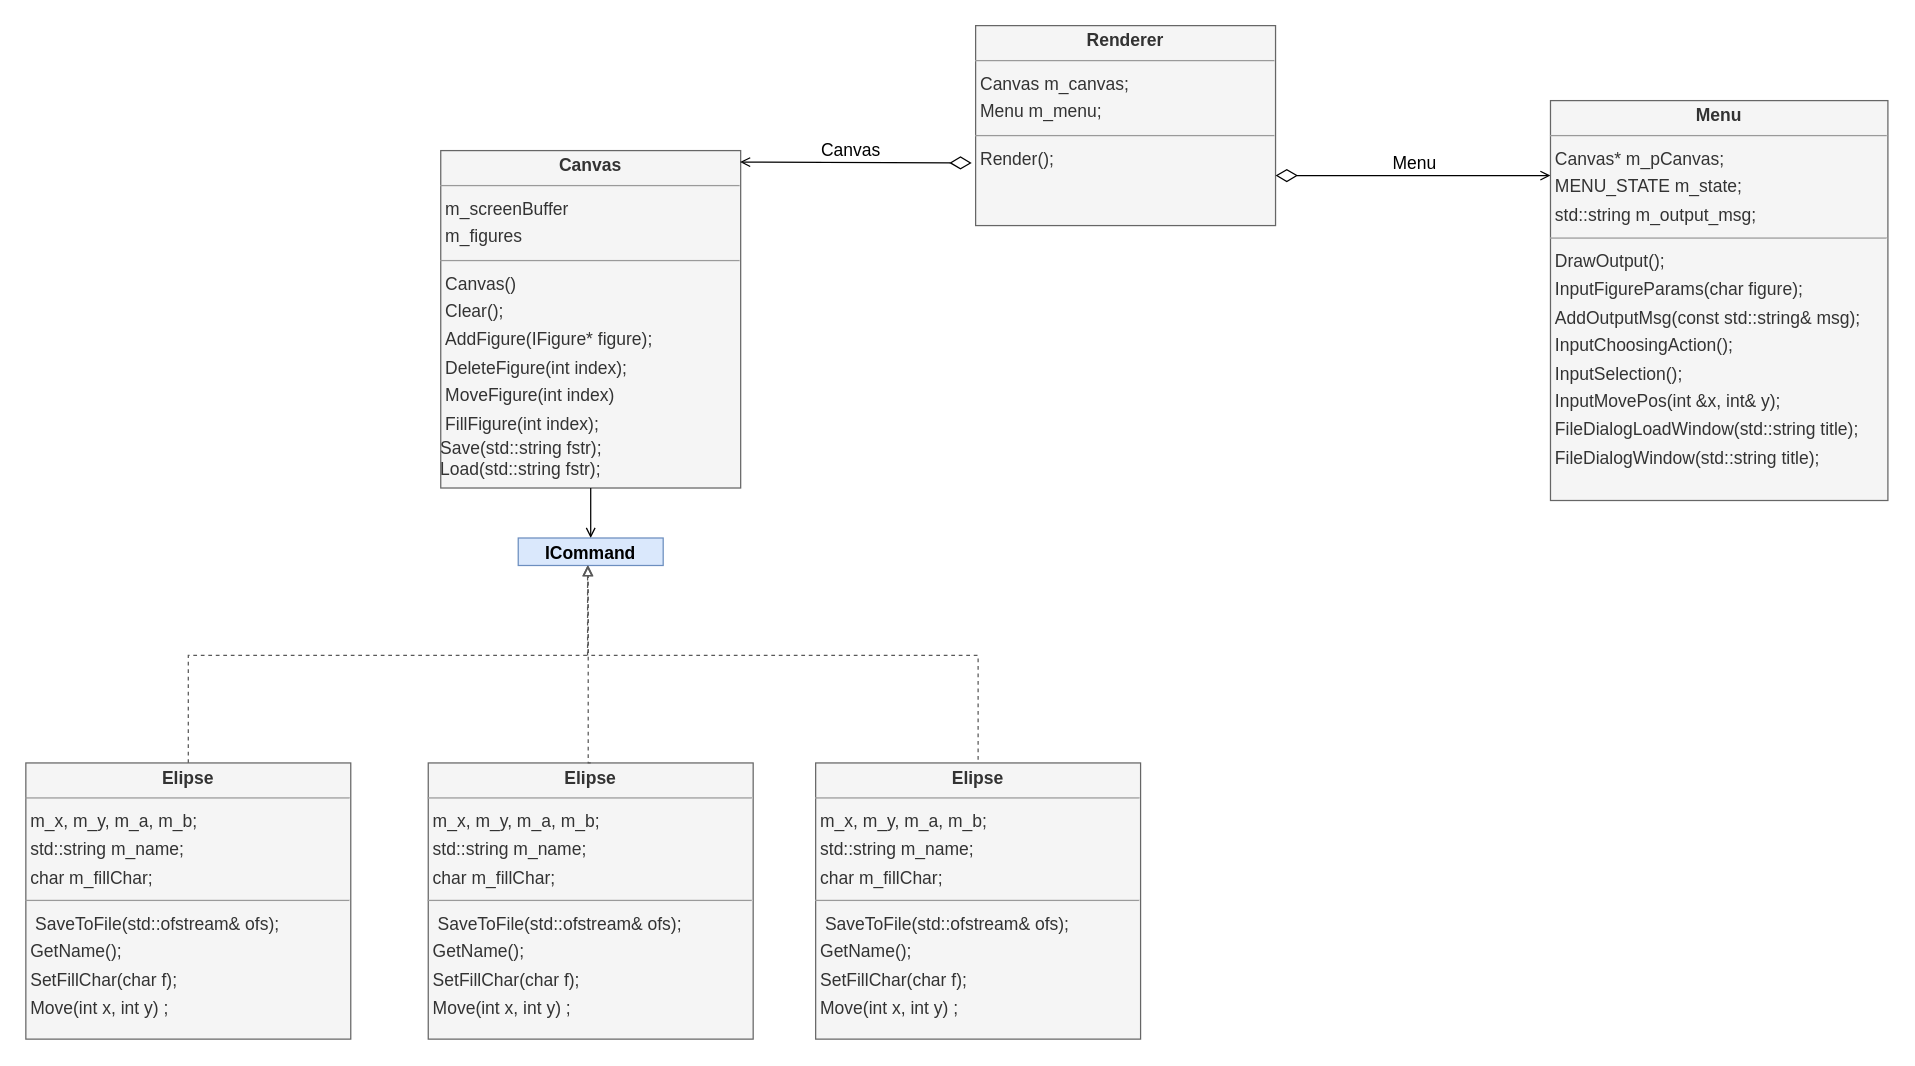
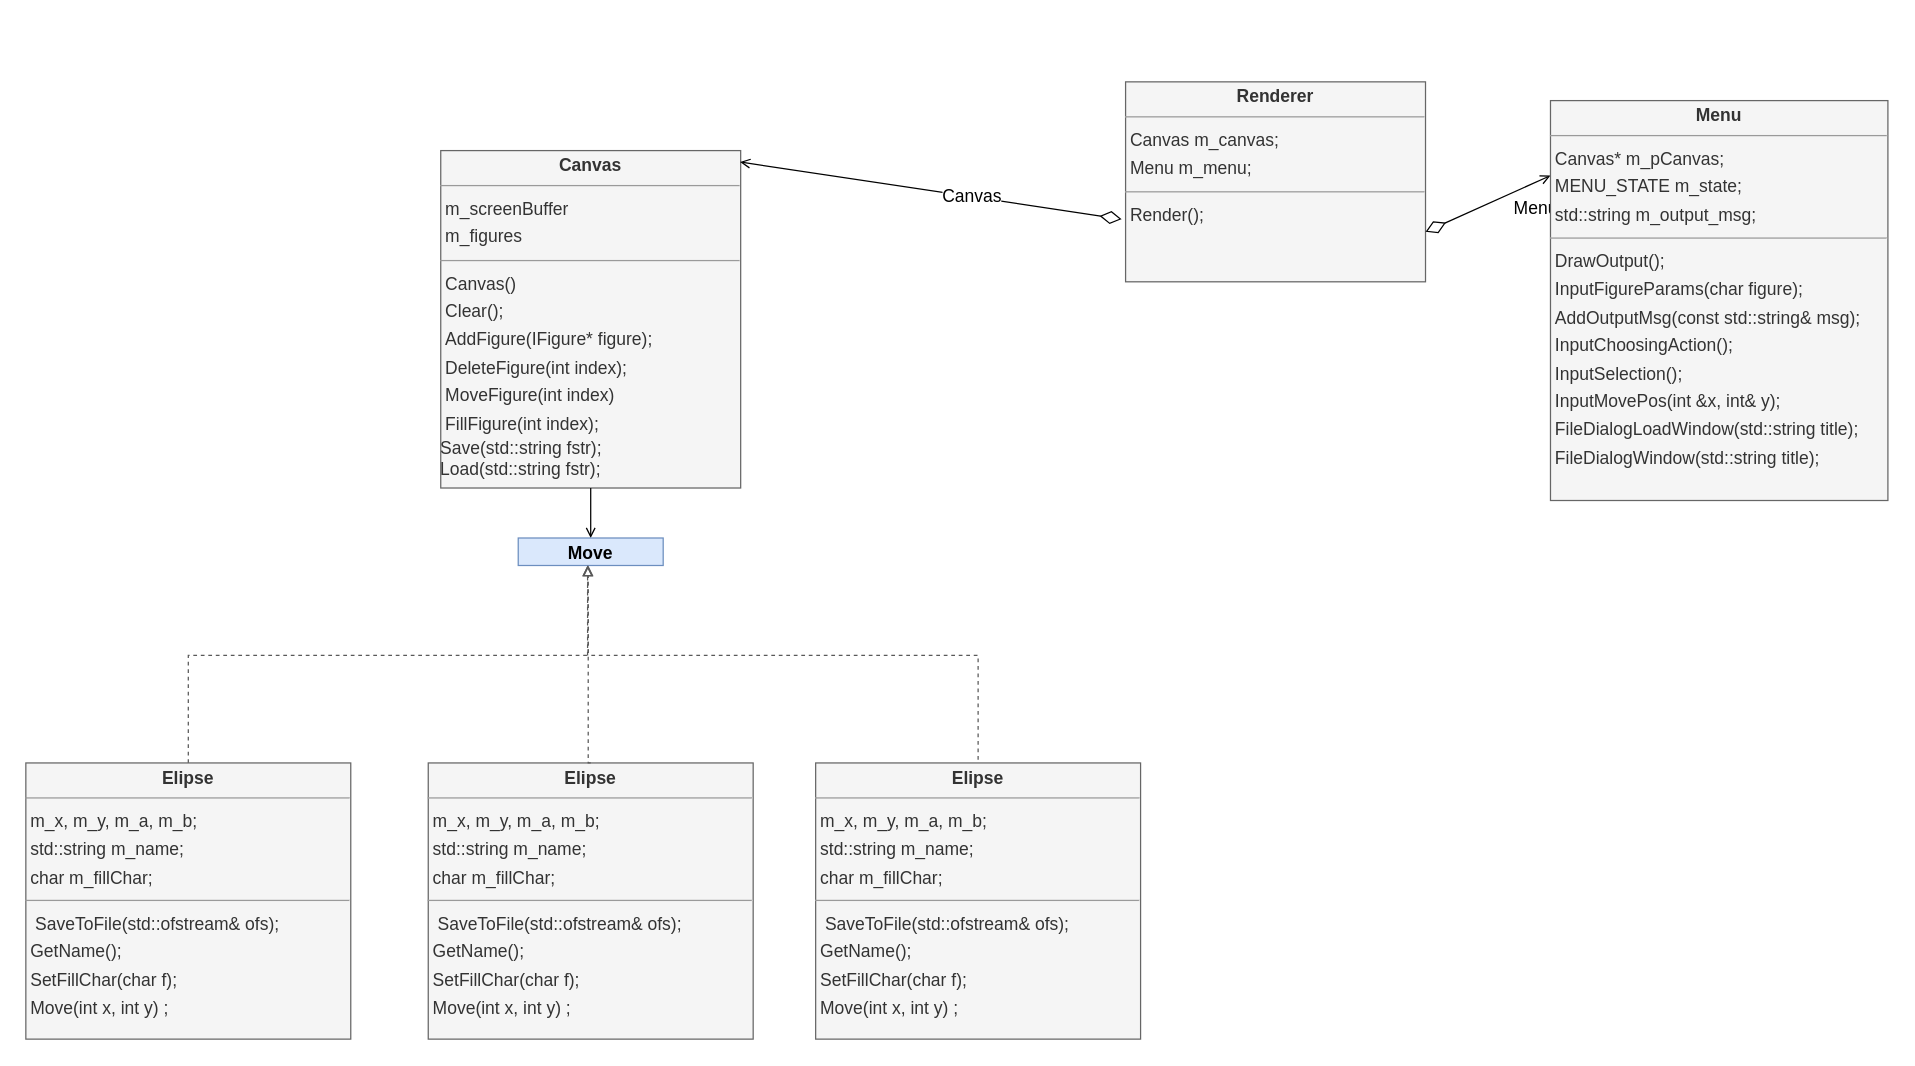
- <mxCell id="13" value="&lt;p style=&quot;margin:0px;margin-top:4px;text-align:center;&quot;&gt;&lt;b&gt;Renderer&lt;/b&gt;&lt;/p&gt;&lt;hr size=&quot;1&quot;&gt;&lt;p style=&quot;margin:0 0 0 4px;line-height:1.6;&quot;&gt;Canvas m_canvas;&lt;/p&gt;&lt;p style=&quot;margin:0 0 0 4px;line-height:1.6;&quot;&gt;Menu m_menu;&lt;/p&gt;&lt;hr size=&quot;1&quot;&gt;&lt;p style=&quot;margin:0 0 0 4px;line-height:1.6;&quot;&gt;Render();&lt;br&gt;&lt;/p&gt;" style="verticalAlign=top;align=left;overflow=fill;fontSize=14;fontFamily=Helvetica;html=1;rounded=0;shadow=0;comic=0;labelBackgroundColor=none;strokeWidth=1;fillColor=#f5f5f5;fontColor=#333333;strokeColor=#666666;" vertex="1" parent="1"><mxGeometry x="780" y="20" width="240" height="160" as="geometry" /></mxCell>
+ <mxCell id="13" value="&lt;p style=&quot;margin:0px;margin-top:4px;text-align:center;&quot;&gt;&lt;b&gt;Renderer&lt;/b&gt;&lt;/p&gt;&lt;hr size=&quot;1&quot;&gt;&lt;p style=&quot;margin:0 0 0 4px;line-height:1.6;&quot;&gt;Canvas m_canvas;&lt;/p&gt;&lt;p style=&quot;margin:0 0 0 4px;line-height:1.6;&quot;&gt;Menu m_menu;&lt;/p&gt;&lt;hr size=&quot;1&quot;&gt;&lt;p style=&quot;margin:0 0 0 4px;line-height:1.6;&quot;&gt;Render();&lt;br&gt;&lt;/p&gt;" style="verticalAlign=top;align=left;overflow=fill;fontSize=14;fontFamily=Helvetica;html=1;rounded=0;shadow=0;comic=0;labelBackgroundColor=none;strokeWidth=1;fillColor=#f5f5f5;fontColor=#333333;strokeColor=#666666;" vertex="1" parent="1"><mxGeometry x="900" y="65" width="240" height="160" as="geometry" /></mxCell>
- <mxCell id="4" value="&lt;p style=&quot;margin:0px;margin-top:4px;text-align:center;&quot;&gt;&lt;b&gt;ICommand&lt;/b&gt;&lt;/p&gt;&lt;hr size=&quot;1&quot;&gt;&lt;p style=&quot;margin:0 0 0 4px;line-height:1.6;&quot;&gt;&lt;br&gt;&lt;/p&gt;" style="verticalAlign=top;align=left;overflow=fill;fontSize=14;fontFamily=Helvetica;html=1;rounded=0;shadow=0;comic=0;labelBackgroundColor=none;strokeWidth=1;fillColor=#dae8fc;strokeColor=#6c8ebf;" vertex="1" parent="1"><mxGeometry x="414" y="430" width="116" height="22" as="geometry" /></mxCell>
+ <mxCell id="4" value="&lt;p style=&quot;margin:0px;margin-top:4px;text-align:center;&quot;&gt;&lt;b&gt;Move&lt;/b&gt;&lt;/p&gt;&lt;hr size=&quot;1&quot;&gt;&lt;p style=&quot;margin:0 0 0 4px;line-height:1.6;&quot;&gt;&lt;br&gt;&lt;/p&gt;" style="verticalAlign=top;align=left;overflow=fill;fontSize=14;fontFamily=Helvetica;html=1;rounded=0;shadow=0;comic=0;labelBackgroundColor=none;strokeWidth=1;fillColor=#dae8fc;strokeColor=#6c8ebf;" vertex="1" parent="1"><mxGeometry x="414" y="430" width="116" height="22" as="geometry" /></mxCell>
